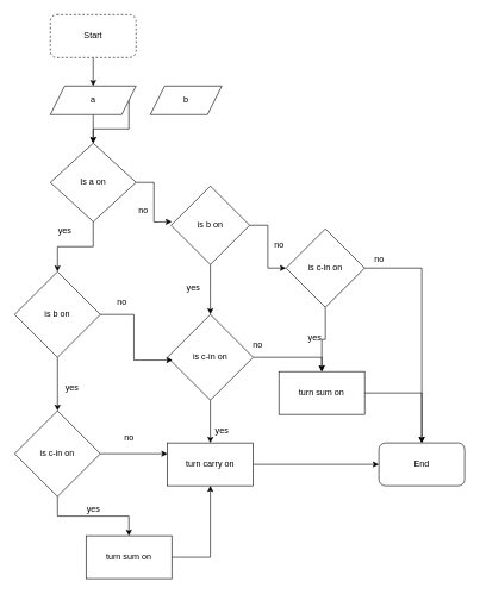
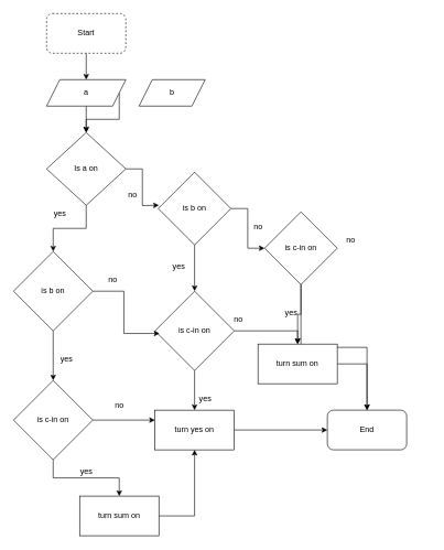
- <mxCell id="33" value="turn carry on" style="whiteSpace=wrap;html=1;" parent="1" vertex="1"><mxGeometry x="234" y="620" width="120" height="60" as="geometry" /></mxCell>
+ <mxCell id="33" value="turn yes on" style="whiteSpace=wrap;html=1;" parent="1" vertex="1"><mxGeometry x="234" y="620" width="120" height="60" as="geometry" /></mxCell>
- <mxCell id="23" value="End" style="rounded=1;whiteSpace=wrap;html=1;" parent="1" vertex="1"><mxGeometry x="530" y="620" width="120" height="60" as="geometry" /></mxCell>
+ <mxCell id="23" value="End" style="rounded=1;whiteSpace=wrap;html=1;" parent="1" vertex="1"><mxGeometry x="495" y="620" width="120" height="60" as="geometry" /></mxCell>
